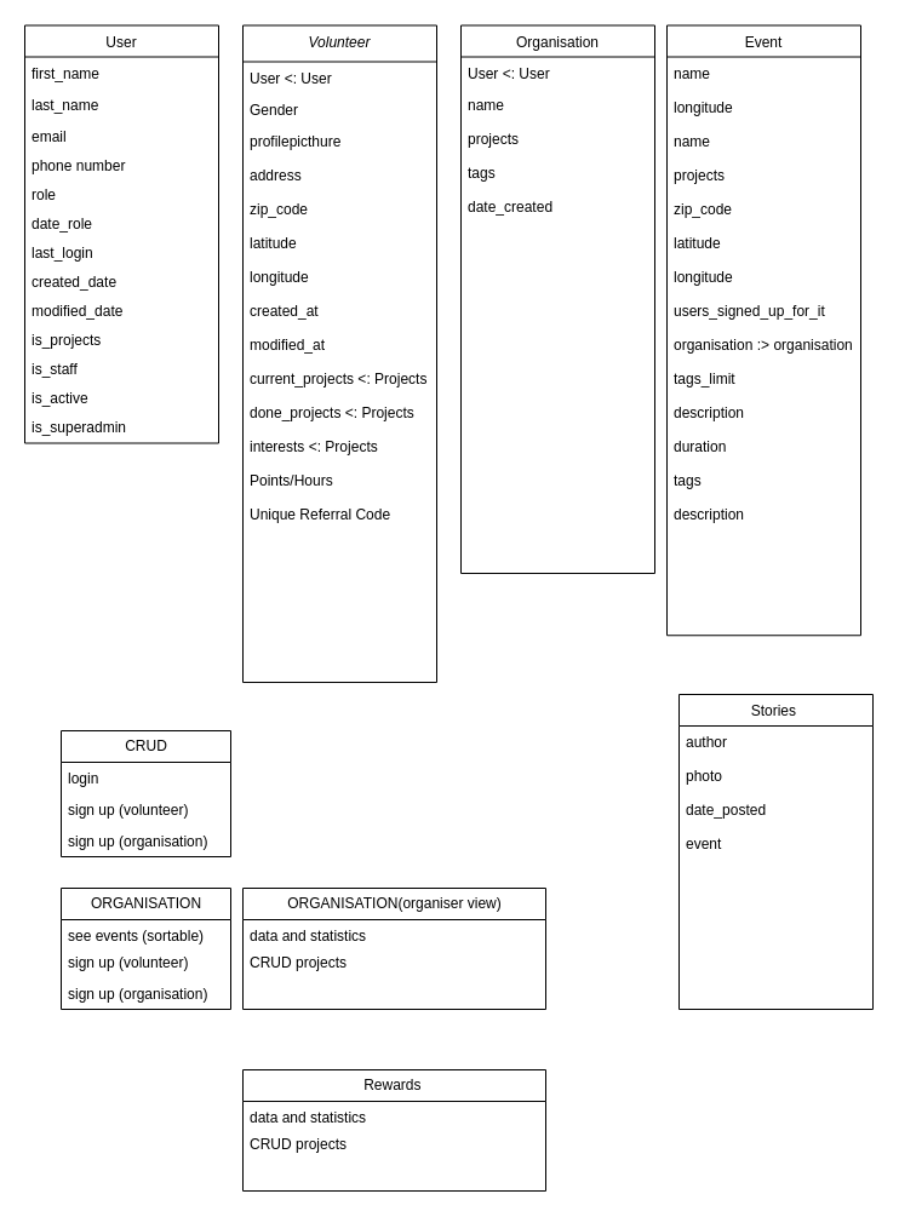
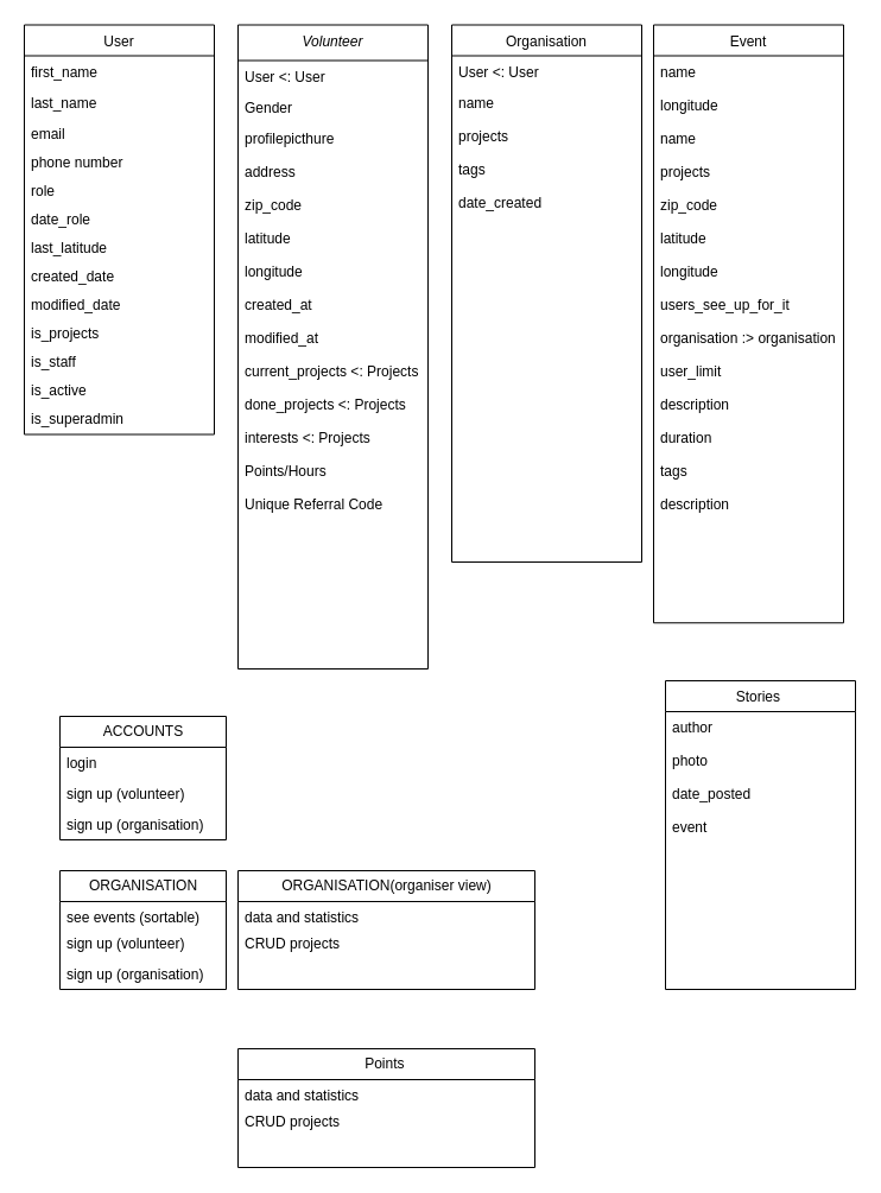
- <mxCell id="24" value="last_login" style="text;align=left;verticalAlign=top;spacingLeft=4;spacingRight=4;overflow=hidden;rotatable=0;points=[[0,0.5],[1,0.5]];portConstraint=eastwest;" vertex="1" parent="17"><mxGeometry y="174" width="160" height="24" as="geometry" /></mxCell>
+ <mxCell id="24" value="last_latitude" style="text;align=left;verticalAlign=top;spacingLeft=4;spacingRight=4;overflow=hidden;rotatable=0;points=[[0,0.5],[1,0.5]];portConstraint=eastwest;" vertex="1" parent="17"><mxGeometry y="174" width="160" height="24" as="geometry" /></mxCell>
- <mxCell id="45" value="users_signed_up_for_it" style="text;align=left;verticalAlign=top;spacingLeft=4;spacingRight=4;overflow=hidden;rotatable=0;points=[[0,0.5],[1,0.5]];portConstraint=eastwest;rounded=0;shadow=0;html=0;" vertex="1" parent="37"><mxGeometry y="222" width="160" height="28" as="geometry" /></mxCell>
+ <mxCell id="45" value="users_see_up_for_it" style="text;align=left;verticalAlign=top;spacingLeft=4;spacingRight=4;overflow=hidden;rotatable=0;points=[[0,0.5],[1,0.5]];portConstraint=eastwest;rounded=0;shadow=0;html=0;" vertex="1" parent="37"><mxGeometry y="222" width="160" height="28" as="geometry" /></mxCell>
- <mxCell id="47" value="tags_limit" style="text;align=left;verticalAlign=top;spacingLeft=4;spacingRight=4;overflow=hidden;rotatable=0;points=[[0,0.5],[1,0.5]];portConstraint=eastwest;rounded=0;shadow=0;html=0;" vertex="1" parent="37"><mxGeometry y="278" width="160" height="28" as="geometry" /></mxCell>
+ <mxCell id="47" value="user_limit" style="text;align=left;verticalAlign=top;spacingLeft=4;spacingRight=4;overflow=hidden;rotatable=0;points=[[0,0.5],[1,0.5]];portConstraint=eastwest;rounded=0;shadow=0;html=0;" vertex="1" parent="37"><mxGeometry y="278" width="160" height="28" as="geometry" /></mxCell>
- <mxCell id="57" value="CRUD" style="swimlane;fontStyle=0;childLayout=stackLayout;horizontal=1;startSize=26;fillColor=none;horizontalStack=0;resizeParent=1;resizeParentMax=0;resizeLast=0;collapsible=1;marginBottom=0;html=1;" vertex="1" parent="1"><mxGeometry x="50" y="603" width="140" height="104" as="geometry" /></mxCell>
+ <mxCell id="57" value="ACCOUNTS" style="swimlane;fontStyle=0;childLayout=stackLayout;horizontal=1;startSize=26;fillColor=none;horizontalStack=0;resizeParent=1;resizeParentMax=0;resizeLast=0;collapsible=1;marginBottom=0;html=1;" vertex="1" parent="1"><mxGeometry x="50" y="603" width="140" height="104" as="geometry" /></mxCell>
- <mxCell id="68" value="Rewards&amp;nbsp;" style="swimlane;fontStyle=0;childLayout=stackLayout;horizontal=1;startSize=26;fillColor=none;horizontalStack=0;resizeParent=1;resizeParentMax=0;resizeLast=0;collapsible=1;marginBottom=0;html=1;" vertex="1" parent="1"><mxGeometry x="200" y="883" width="250" height="100" as="geometry" /></mxCell>
+ <mxCell id="68" value="Points&amp;nbsp;" style="swimlane;fontStyle=0;childLayout=stackLayout;horizontal=1;startSize=26;fillColor=none;horizontalStack=0;resizeParent=1;resizeParentMax=0;resizeLast=0;collapsible=1;marginBottom=0;html=1;" vertex="1" parent="1"><mxGeometry x="200" y="883" width="250" height="100" as="geometry" /></mxCell>
